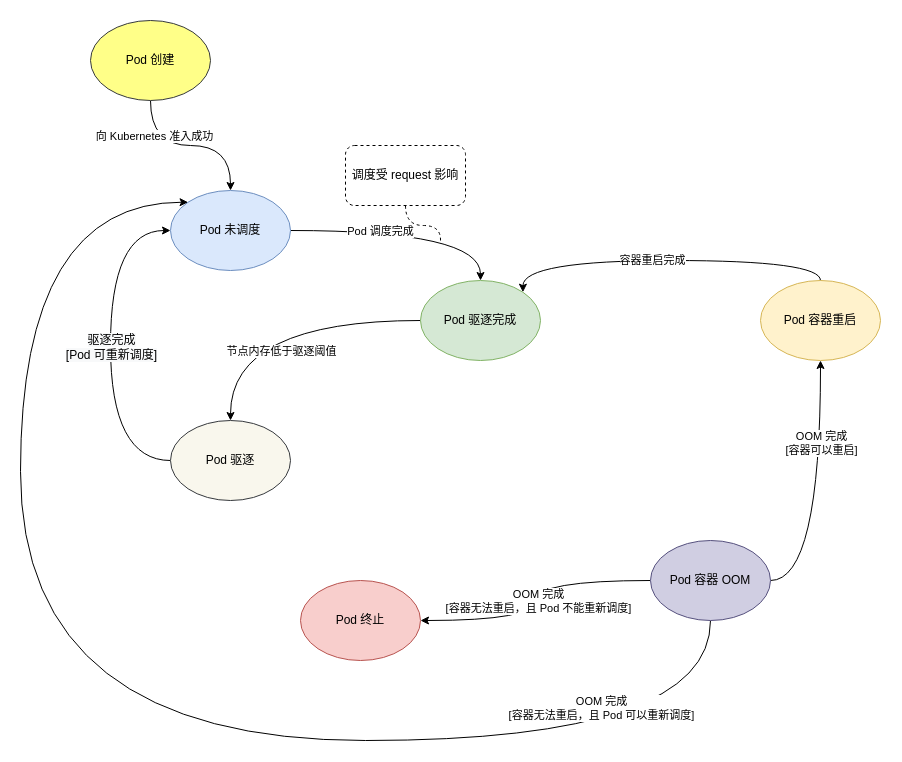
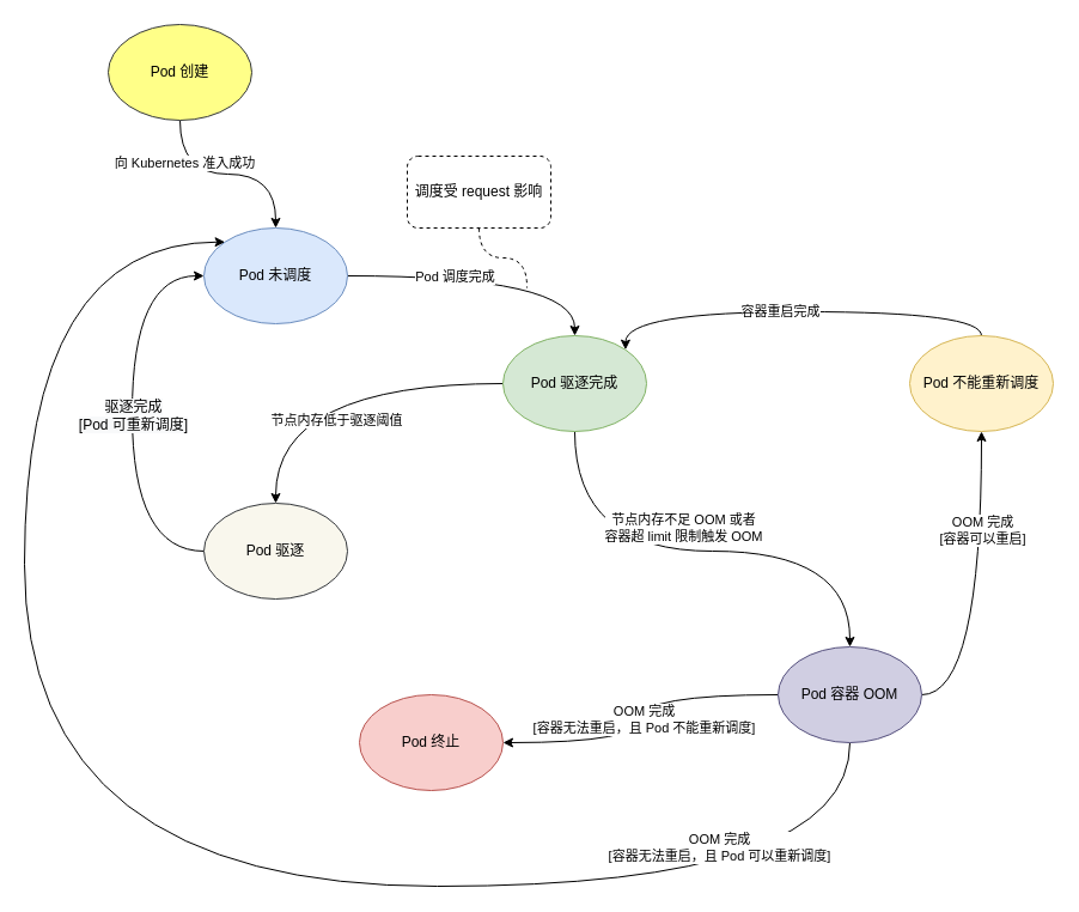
- <mxCell id="20" value="调度受 request 影响" style="rounded=1;whiteSpace=wrap;html=1;dashed=1;" parent="1" vertex="1"><mxGeometry x="345" y="145" width="120" height="60" as="geometry" /></mxCell>
+ <mxCell id="20" value="调度受 request 影响" style="rounded=1;whiteSpace=wrap;html=1;dashed=1;" parent="1" vertex="1"><mxGeometry x="340" y="130" width="120" height="60" as="geometry" /></mxCell>
- <mxCell id="18" value="Pod 容器重启" style="ellipse;whiteSpace=wrap;html=1;fillColor=#fff2cc;strokeColor=#d6b656;" parent="1" vertex="1"><mxGeometry x="760" y="280" width="120" height="80" as="geometry" /></mxCell>
+ <mxCell id="18" value="Pod 不能重新调度" style="ellipse;whiteSpace=wrap;html=1;fillColor=#fff2cc;strokeColor=#d6b656;" parent="1" vertex="1"><mxGeometry x="760" y="280" width="120" height="80" as="geometry" /></mxCell>
+ <mxCell id="7" style="edgeStyle=orthogonalEdgeStyle;curved=1;rounded=0;orthogonalLoop=1;jettySize=auto;html=1;exitX=0.5;exitY=1;exitDx=0;exitDy=0;entryX=0.5;entryY=0;entryDx=0;entryDy=0;" parent="1" source="11" target="28" edge="1"><mxGeometry relative="1" as="geometry"><Array as="points"><mxPoint x="480" y="460" /><mxPoint x="710" y="460" /></Array></mxGeometry></mxCell>
+ <mxCell id="8" value="节点内存不足 OOM 或者&lt;br&gt;容器超 limit 限制触发 OOM" style="edgeLabel;html=1;align=center;verticalAlign=middle;resizable=0;points=[];" parent="7" vertex="1" connectable="0"><mxGeometry x="0.166" y="-6" relative="1" as="geometry"><mxPoint x="-49" y="-26" as="offset" /></mxGeometry></mxCell>
